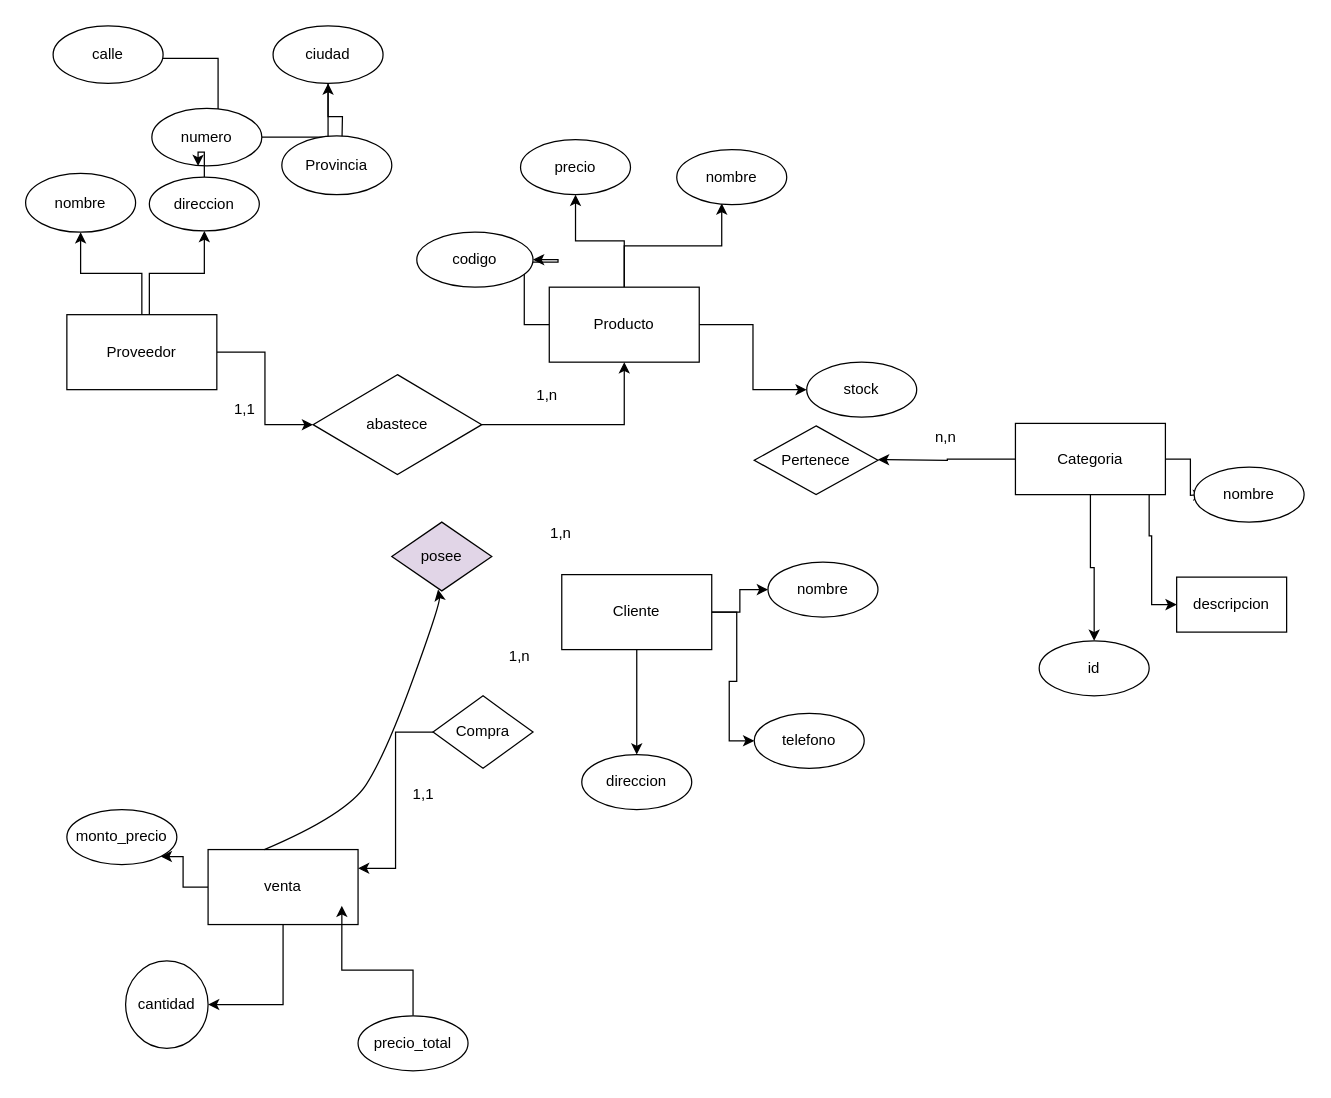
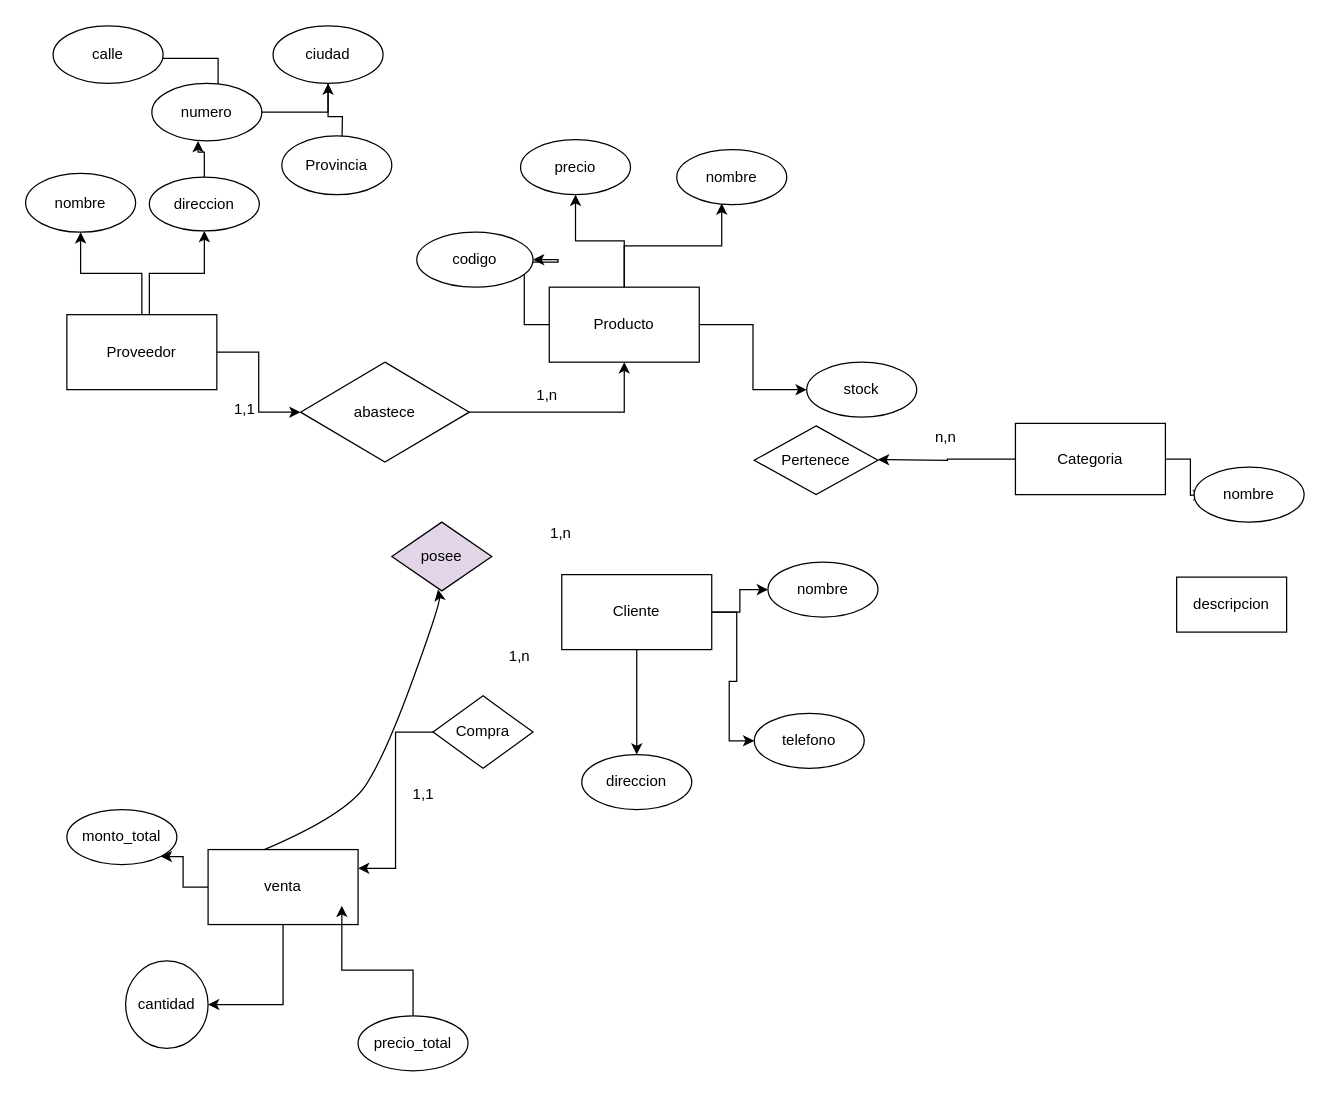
- <mxCell id="26" value="numero" style="ellipse;whiteSpace=wrap;html=1;" parent="1" vertex="1"><mxGeometry x="121" y="86" width="88" height="46" as="geometry" /></mxCell>
+ <mxCell id="26" value="numero" style="ellipse;whiteSpace=wrap;html=1;" parent="1" vertex="1"><mxGeometry x="121" y="66" width="88" height="46" as="geometry" /></mxCell>
- <mxCell id="46" value="abastece" style="rhombus;whiteSpace=wrap;html=1;" parent="1" vertex="1"><mxGeometry x="250" y="299" width="135" height="80" as="geometry" /></mxCell>
+ <mxCell id="46" value="abastece" style="rhombus;whiteSpace=wrap;html=1;" parent="1" vertex="1"><mxGeometry x="240" y="289" width="135" height="80" as="geometry" /></mxCell>
- <mxCell id="17" style="edgeStyle=orthogonalEdgeStyle;rounded=0;orthogonalLoop=1;jettySize=auto;html=1;entryX=0;entryY=0.5;entryDx=0;entryDy=0;" parent="1" source="19" target="29" edge="1"><mxGeometry relative="1" as="geometry"><Array as="points"><mxPoint x="919" y="428" /><mxPoint x="921" y="428" /><mxPoint x="921" y="483" /></Array></mxGeometry></mxCell>
- <mxCell id="15" style="edgeStyle=orthogonalEdgeStyle;rounded=0;orthogonalLoop=1;jettySize=auto;html=1;" parent="1" source="19" target="38" edge="1"><mxGeometry relative="1" as="geometry" /></mxCell>
- <mxCell id="38" value="id" style="ellipse;whiteSpace=wrap;html=1;" parent="1" vertex="1"><mxGeometry x="831" y="512" width="88" height="44" as="geometry" /></mxCell>
- <mxCell id="35" value="monto_precio" style="ellipse;whiteSpace=wrap;html=1;" parent="1" vertex="1"><mxGeometry x="53" y="647" width="88" height="44" as="geometry" /></mxCell>
+ <mxCell id="35" value="monto_total" style="ellipse;whiteSpace=wrap;html=1;" parent="1" vertex="1"><mxGeometry x="53" y="647" width="88" height="44" as="geometry" /></mxCell>
